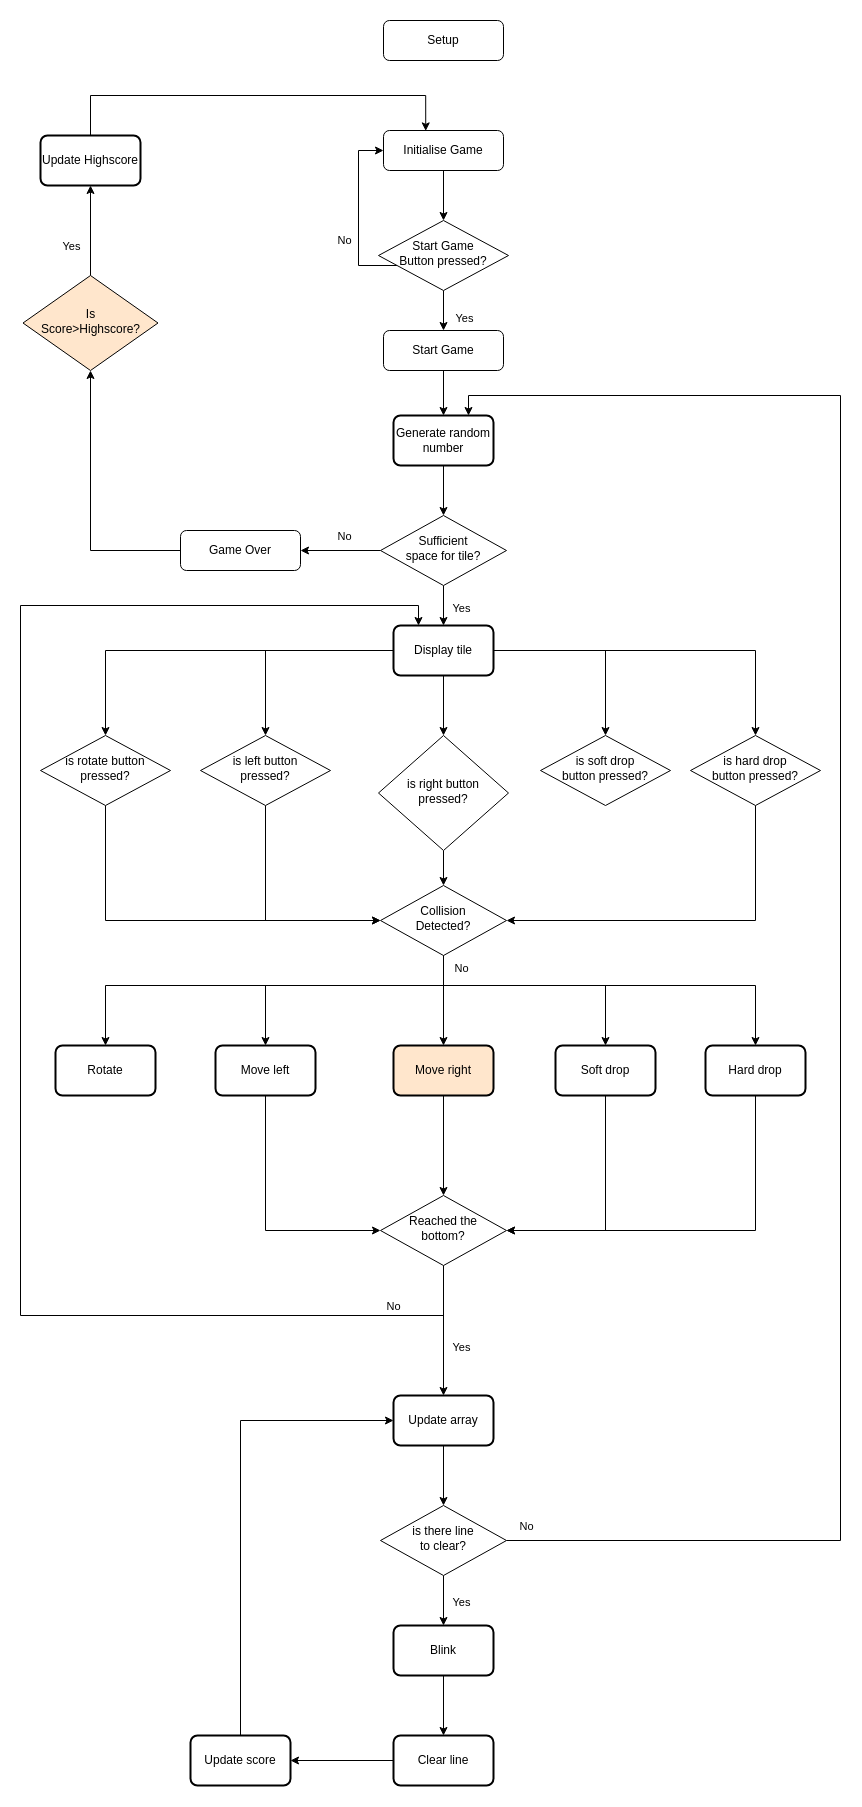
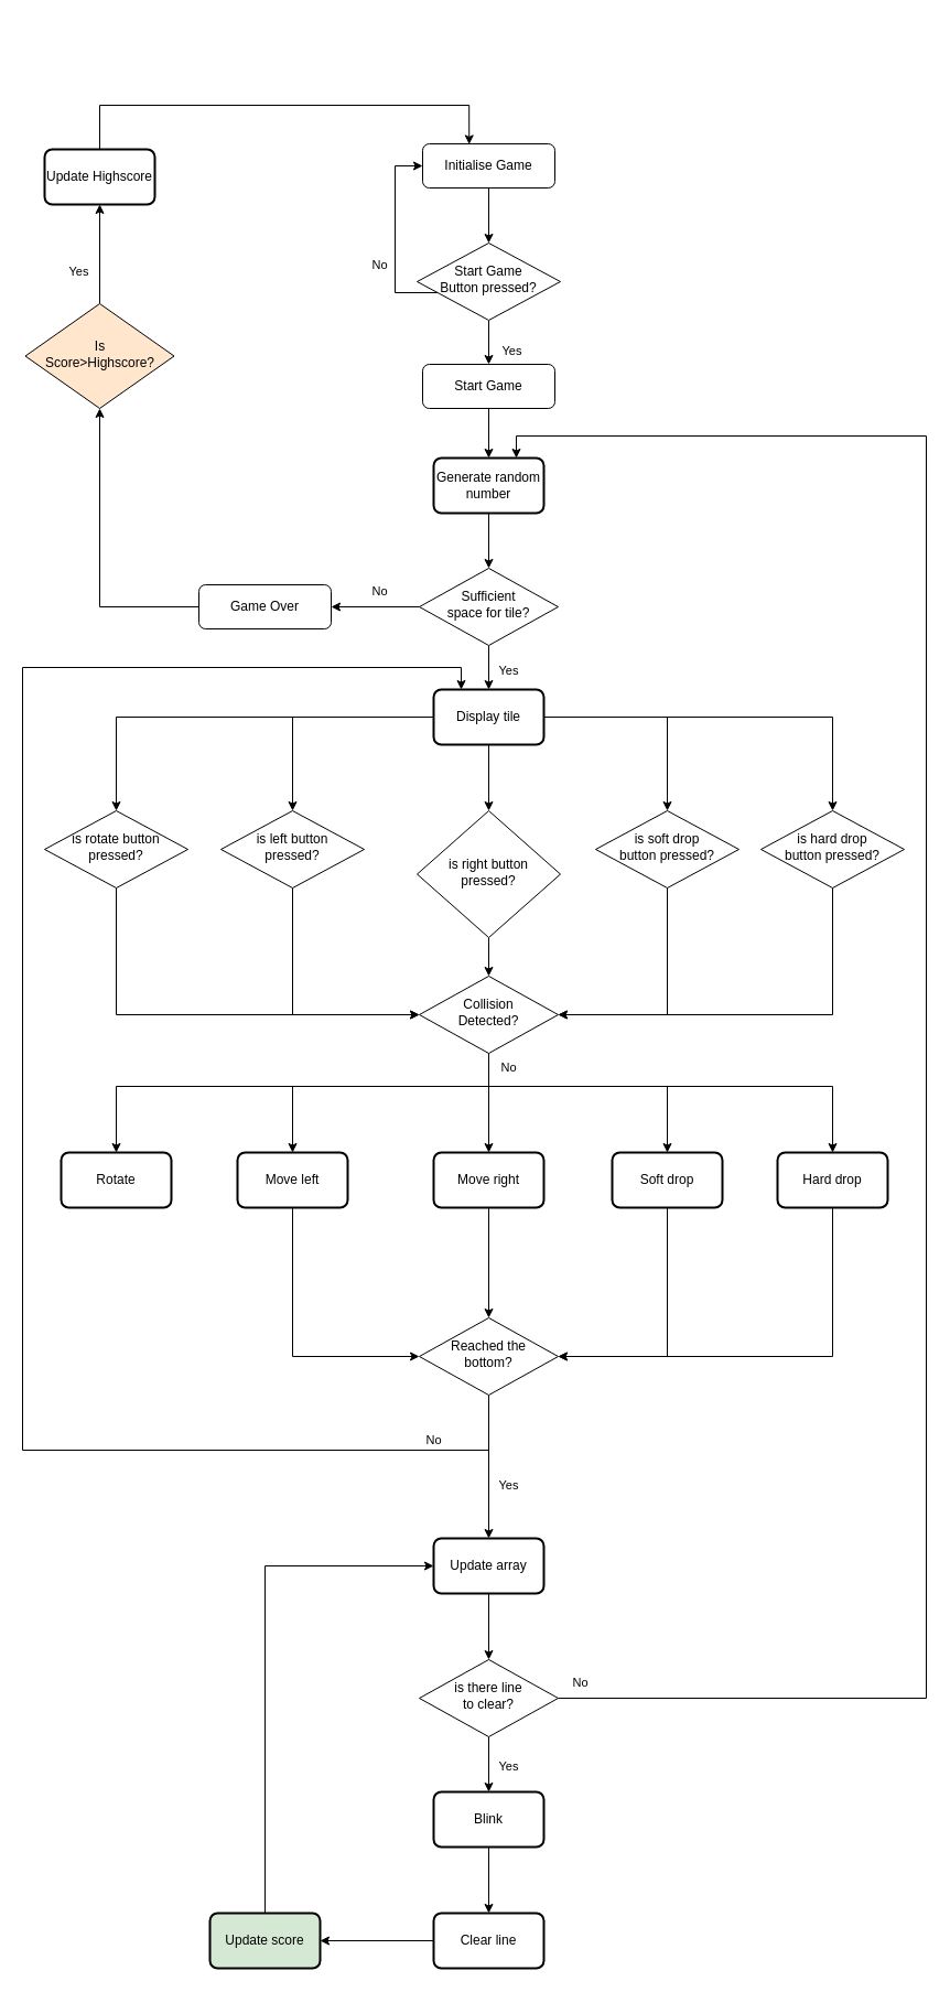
- <mxCell id="2" value="Setup" style="rounded=1;whiteSpace=wrap;html=1;fontSize=12;glass=0;strokeWidth=1;shadow=0;" parent="1" vertex="1"><mxGeometry x="383" y="20" width="120" height="40" as="geometry" /></mxCell>
+ <mxCell id="34" style="edgeStyle=orthogonalEdgeStyle;rounded=0;orthogonalLoop=1;jettySize=auto;html=1;entryX=1;entryY=0.5;entryDx=0;entryDy=0;" edge="1" parent="1" source="35" target="57"><mxGeometry relative="1" as="geometry"><Array as="points"><mxPoint x="605" y="920" /></Array></mxGeometry></mxCell>
- <mxCell id="46" value="Move right" style="rounded=1;whiteSpace=wrap;html=1;absoluteArcSize=1;arcSize=14;strokeWidth=2;fillColor=#ffe6cc;" vertex="1" parent="1"><mxGeometry x="393" y="1045" width="100" height="50" as="geometry" /></mxCell>
+ <mxCell id="46" value="Move right" style="rounded=1;whiteSpace=wrap;html=1;absoluteArcSize=1;arcSize=14;strokeWidth=2;" vertex="1" parent="1"><mxGeometry x="393" y="1045" width="100" height="50" as="geometry" /></mxCell>
- <mxCell id="75" value="Update score" style="rounded=1;whiteSpace=wrap;html=1;absoluteArcSize=1;arcSize=14;strokeWidth=2;" vertex="1" parent="1"><mxGeometry x="190" y="1735" width="100" height="50" as="geometry" /></mxCell>
+ <mxCell id="75" value="Update score" style="rounded=1;whiteSpace=wrap;html=1;absoluteArcSize=1;arcSize=14;strokeWidth=2;fillColor=#d5e8d4;" vertex="1" parent="1"><mxGeometry x="190" y="1735" width="100" height="50" as="geometry" /></mxCell>
